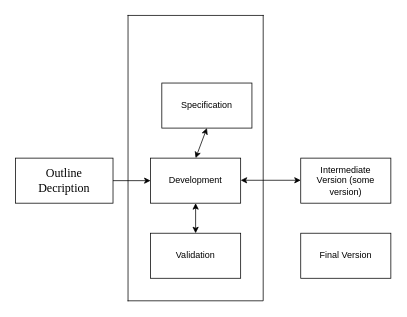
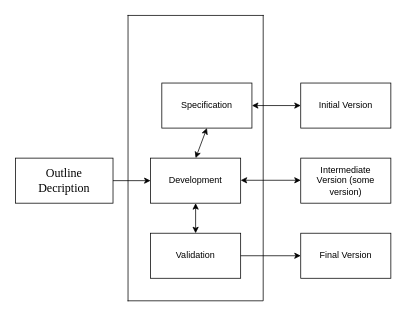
+ <mxCell id="10" value="" style="endArrow=classic;startArrow=classic;html=1;rounded=0;exitX=1;exitY=0.5;exitDx=0;exitDy=0;entryX=0;entryY=0.5;entryDx=0;entryDy=0;" edge="1" parent="1" source="5" target="7"><mxGeometry width="50" height="50" relative="1" as="geometry"><mxPoint x="340" y="180" as="sourcePoint" /><mxPoint x="390" y="130" as="targetPoint" /></mxGeometry></mxCell>
+ <mxCell id="7" value="Initial Version" style="whiteSpace=wrap;html=1;rounded=0;" vertex="1" parent="1"><mxGeometry x="400" y="110" width="120" height="60" as="geometry" /></mxCell>
+ <mxCell id="14" value="" style="edgeStyle=orthogonalEdgeStyle;rounded=0;orthogonalLoop=1;jettySize=auto;html=1;entryX=0;entryY=0.5;entryDx=0;entryDy=0;exitX=1;exitY=0.5;exitDx=0;exitDy=0;" edge="1" parent="1" source="6" target="9"><mxGeometry relative="1" as="geometry"><mxPoint x="160" y="250" as="sourcePoint" /><mxPoint x="210" y="250" as="targetPoint" /></mxGeometry></mxCell>
